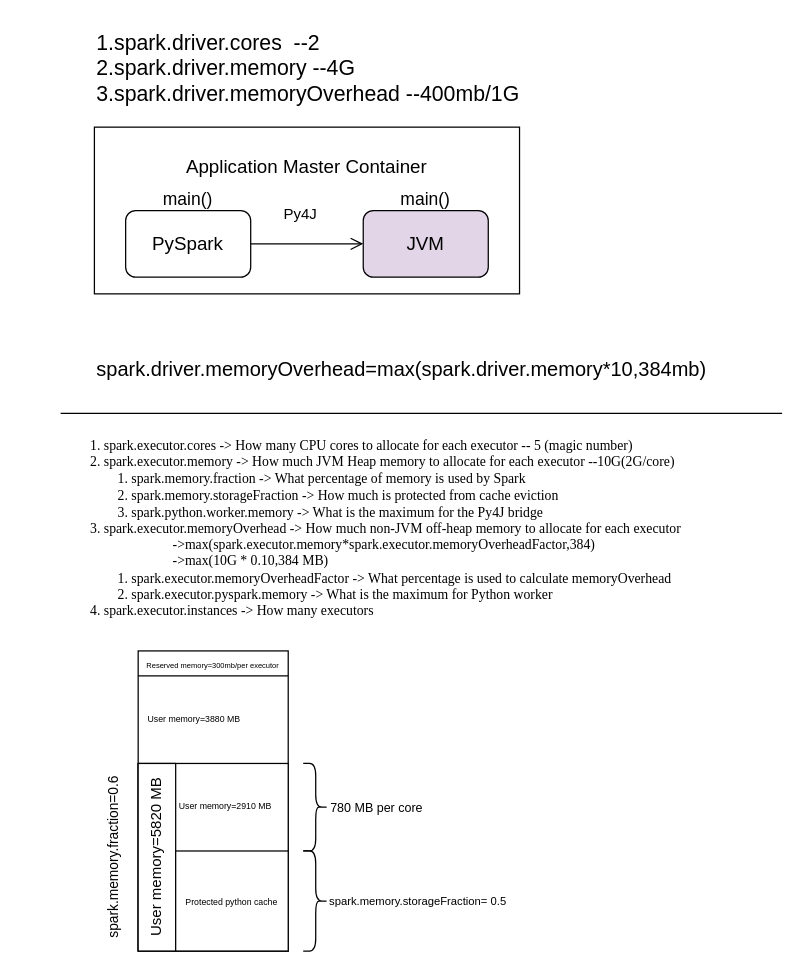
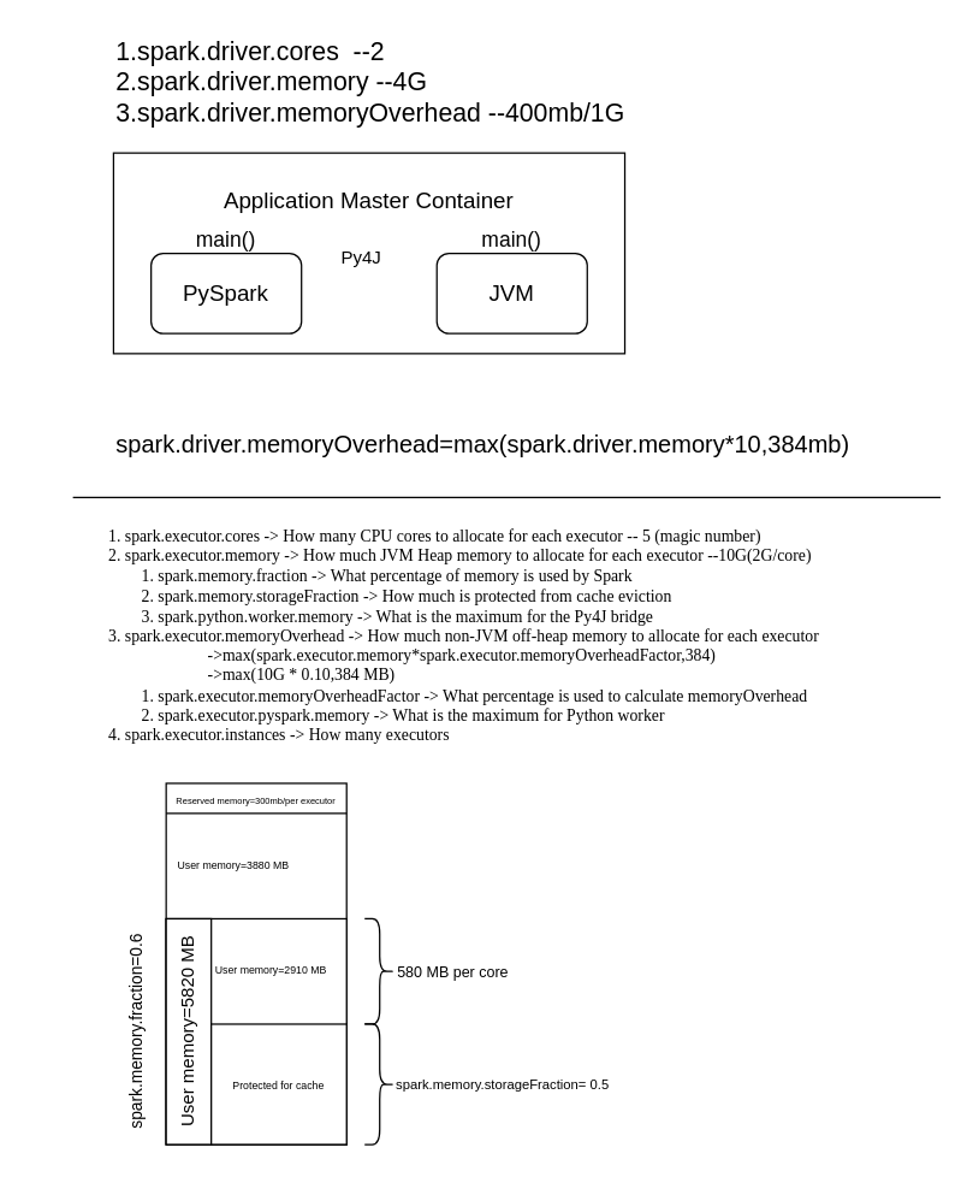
- <mxCell id="9" value="" style="endArrow=open;html=1;rounded=0;exitX=1;exitY=0.5;exitDx=0;exitDy=0;entryX=0;entryY=0.5;entryDx=0;entryDy=0;endFill=0;strokeWidth=1;endSize=8;" edge="1" parent="4" source="5" target="7"><mxGeometry relative="1" as="geometry"><mxPoint x="120.0" y="160" as="sourcePoint" /><mxPoint x="280" y="160" as="targetPoint" /></mxGeometry></mxCell>
- <mxCell id="7" value="&lt;span style=&quot;font-size: 15px;&quot;&gt;JVM&lt;/span&gt;" style="rounded=1;whiteSpace=wrap;html=1;fillColor=#e1d5e7;" vertex="1" parent="4"><mxGeometry x="190.0" y="22.222" width="100" height="53.333" as="geometry" /></mxCell>
+ <mxCell id="7" value="&lt;span style=&quot;font-size: 15px;&quot;&gt;JVM&lt;/span&gt;" style="rounded=1;whiteSpace=wrap;html=1;" vertex="1" parent="4"><mxGeometry x="190.0" y="22.222" width="100" height="53.333" as="geometry" /></mxCell>
- <mxCell id="30" value="&lt;font style=&quot;font-size: 10px;&quot;&gt;780 MB per core&lt;/font&gt;" style="text;html=1;align=center;verticalAlign=middle;whiteSpace=wrap;rounded=0;" vertex="1" parent="16"><mxGeometry x="177" y="110" width="98" height="30" as="geometry" /></mxCell>
+ <mxCell id="30" value="&lt;font style=&quot;font-size: 10px;&quot;&gt;580 MB per core&lt;/font&gt;" style="text;html=1;align=center;verticalAlign=middle;whiteSpace=wrap;rounded=0;" vertex="1" parent="16"><mxGeometry x="177" y="110" width="98" height="30" as="geometry" /></mxCell>
- <mxCell id="24" value="&lt;font style=&quot;font-size: 7px;&quot;&gt;Protected python cache&lt;/font&gt;" style="rounded=0;whiteSpace=wrap;html=1;" vertex="1" parent="16"><mxGeometry x="65" y="160" width="90" height="80" as="geometry" /></mxCell>
+ <mxCell id="24" value="&lt;font style=&quot;font-size: 7px;&quot;&gt;Protected for cache&lt;/font&gt;" style="rounded=0;whiteSpace=wrap;html=1;" vertex="1" parent="16"><mxGeometry x="65" y="160" width="90" height="80" as="geometry" /></mxCell>
